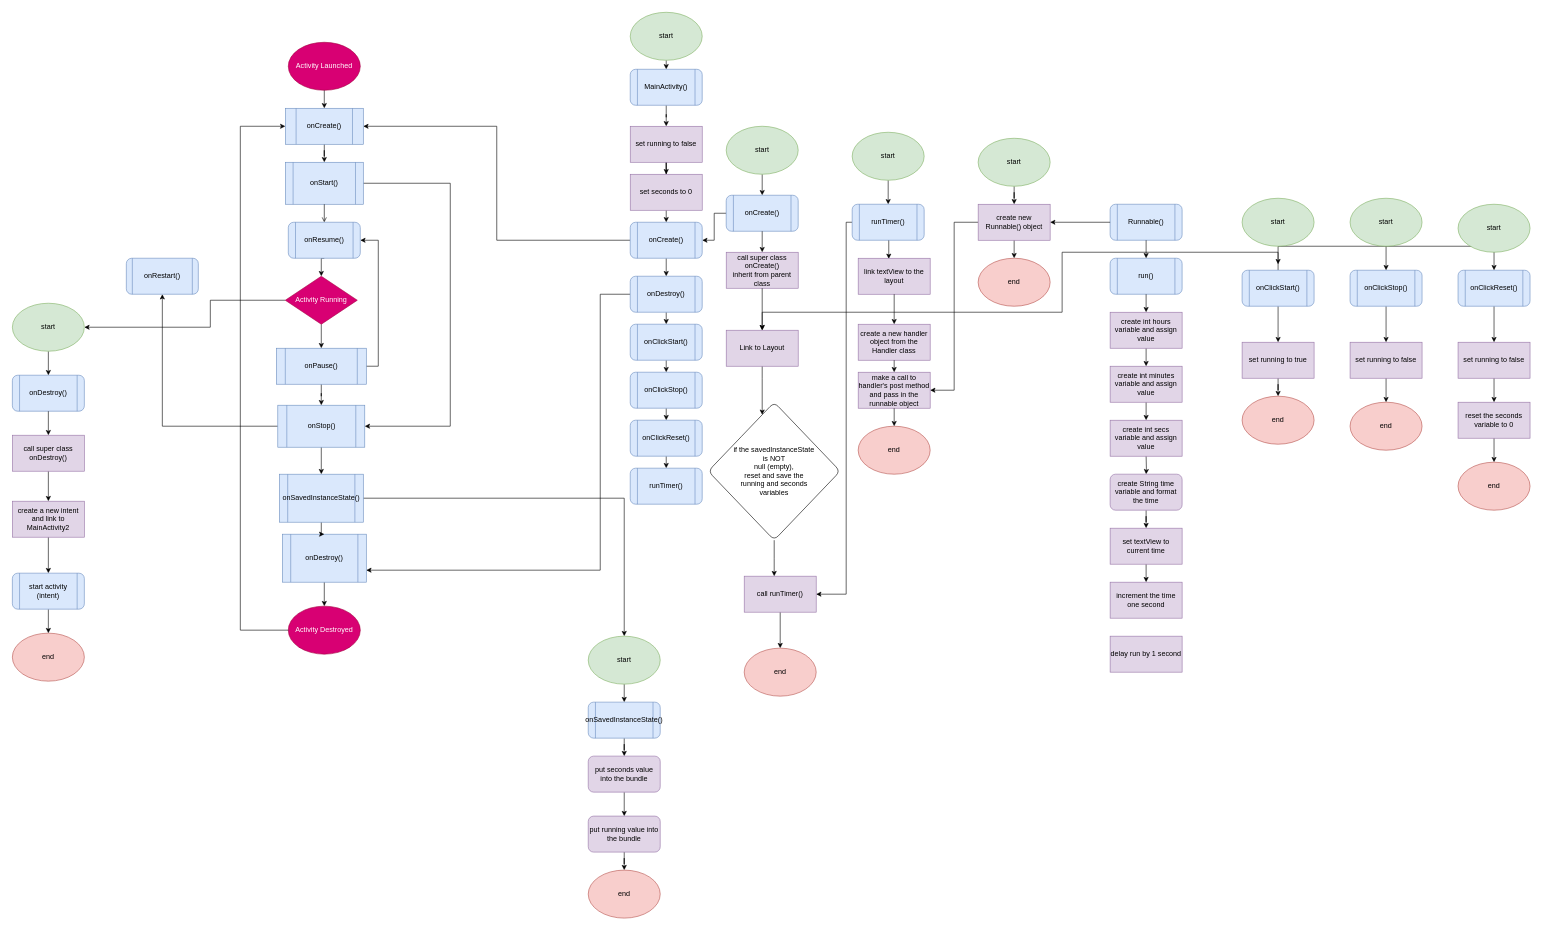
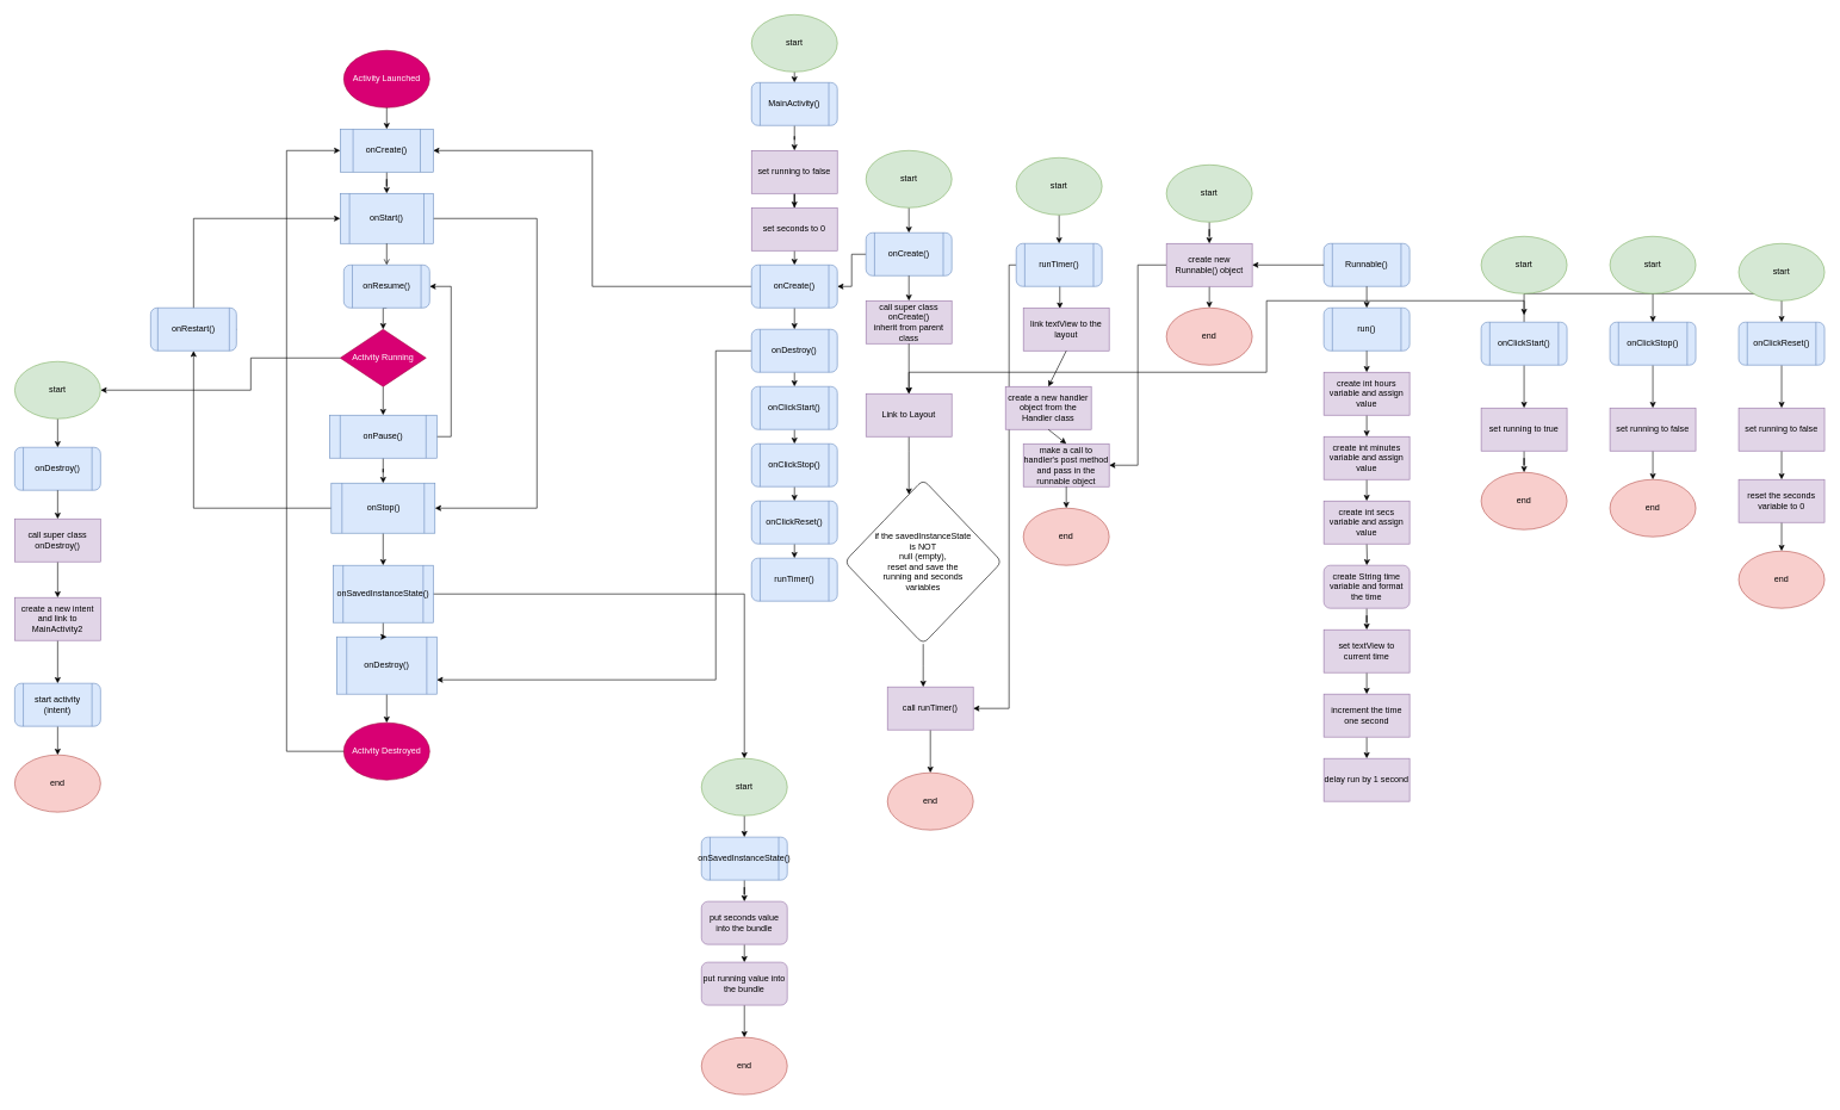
+ <mxCell id="111" style="edgeStyle=orthogonalEdgeStyle;rounded=0;orthogonalLoop=1;jettySize=auto;html=1;exitX=1;exitY=0.5;exitDx=0;exitDy=0;entryX=0;entryY=0.5;entryDx=0;entryDy=0;" edge="1" parent="1" source="112" target="139"><mxGeometry relative="1" as="geometry"><Array as="points"><mxPoint x="270" y="460" /><mxPoint x="270" y="305" /></Array></mxGeometry></mxCell>
- <mxCell id="22" value="create a new handler object from the Handler class" style="rounded=0;whiteSpace=wrap;html=1;fillColor=#e1d5e7;strokeColor=#9673a6;" parent="1" vertex="1"><mxGeometry x="1430" y="540" width="120" height="60" as="geometry" /></mxCell>
+ <mxCell id="22" value="create a new handler object from the Handler class" style="rounded=0;whiteSpace=wrap;html=1;fillColor=#e1d5e7;strokeColor=#9673a6;" parent="1" vertex="1"><mxGeometry x="1405" y="540" width="120" height="60" as="geometry" /></mxCell>
+ <mxCell id="46" style="edgeStyle=orthogonalEdgeStyle;rounded=0;orthogonalLoop=1;jettySize=auto;html=1;exitX=0.5;exitY=1;exitDx=0;exitDy=0;entryX=0.5;entryY=0;entryDx=0;entryDy=0;" parent="1" source="47" target="48" edge="1"><mxGeometry relative="1" as="geometry" /></mxCell>
- <mxCell id="127" value="put running value into the bundle" style="rounded=1;whiteSpace=wrap;html=1;fillColor=#e1d5e7;strokeColor=#9673a6;" parent="1" vertex="1"><mxGeometry x="980" y="1360" width="120" height="60" as="geometry" /></mxCell>
+ <mxCell id="127" value="put running value into the bundle" style="rounded=1;whiteSpace=wrap;html=1;fillColor=#e1d5e7;strokeColor=#9673a6;" parent="1" vertex="1"><mxGeometry x="980" y="1345" width="120" height="60" as="geometry" /></mxCell>
